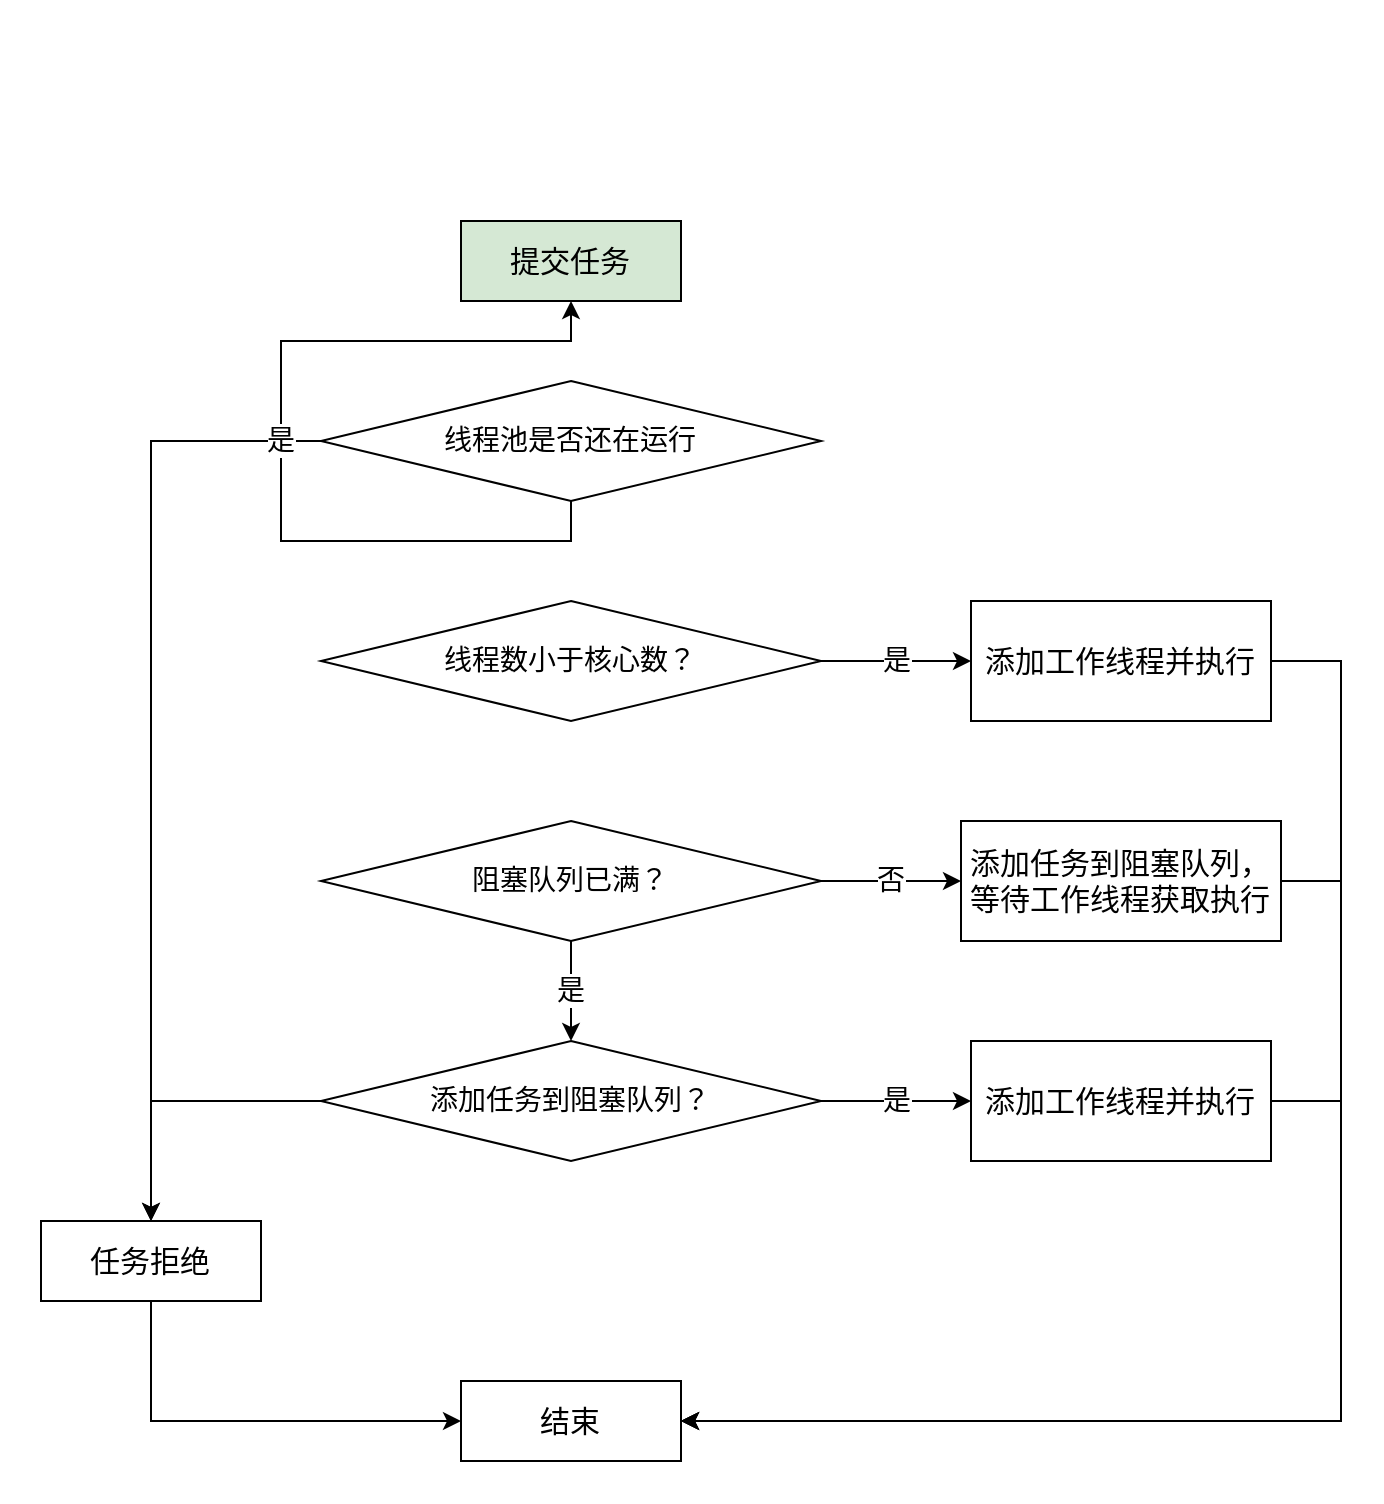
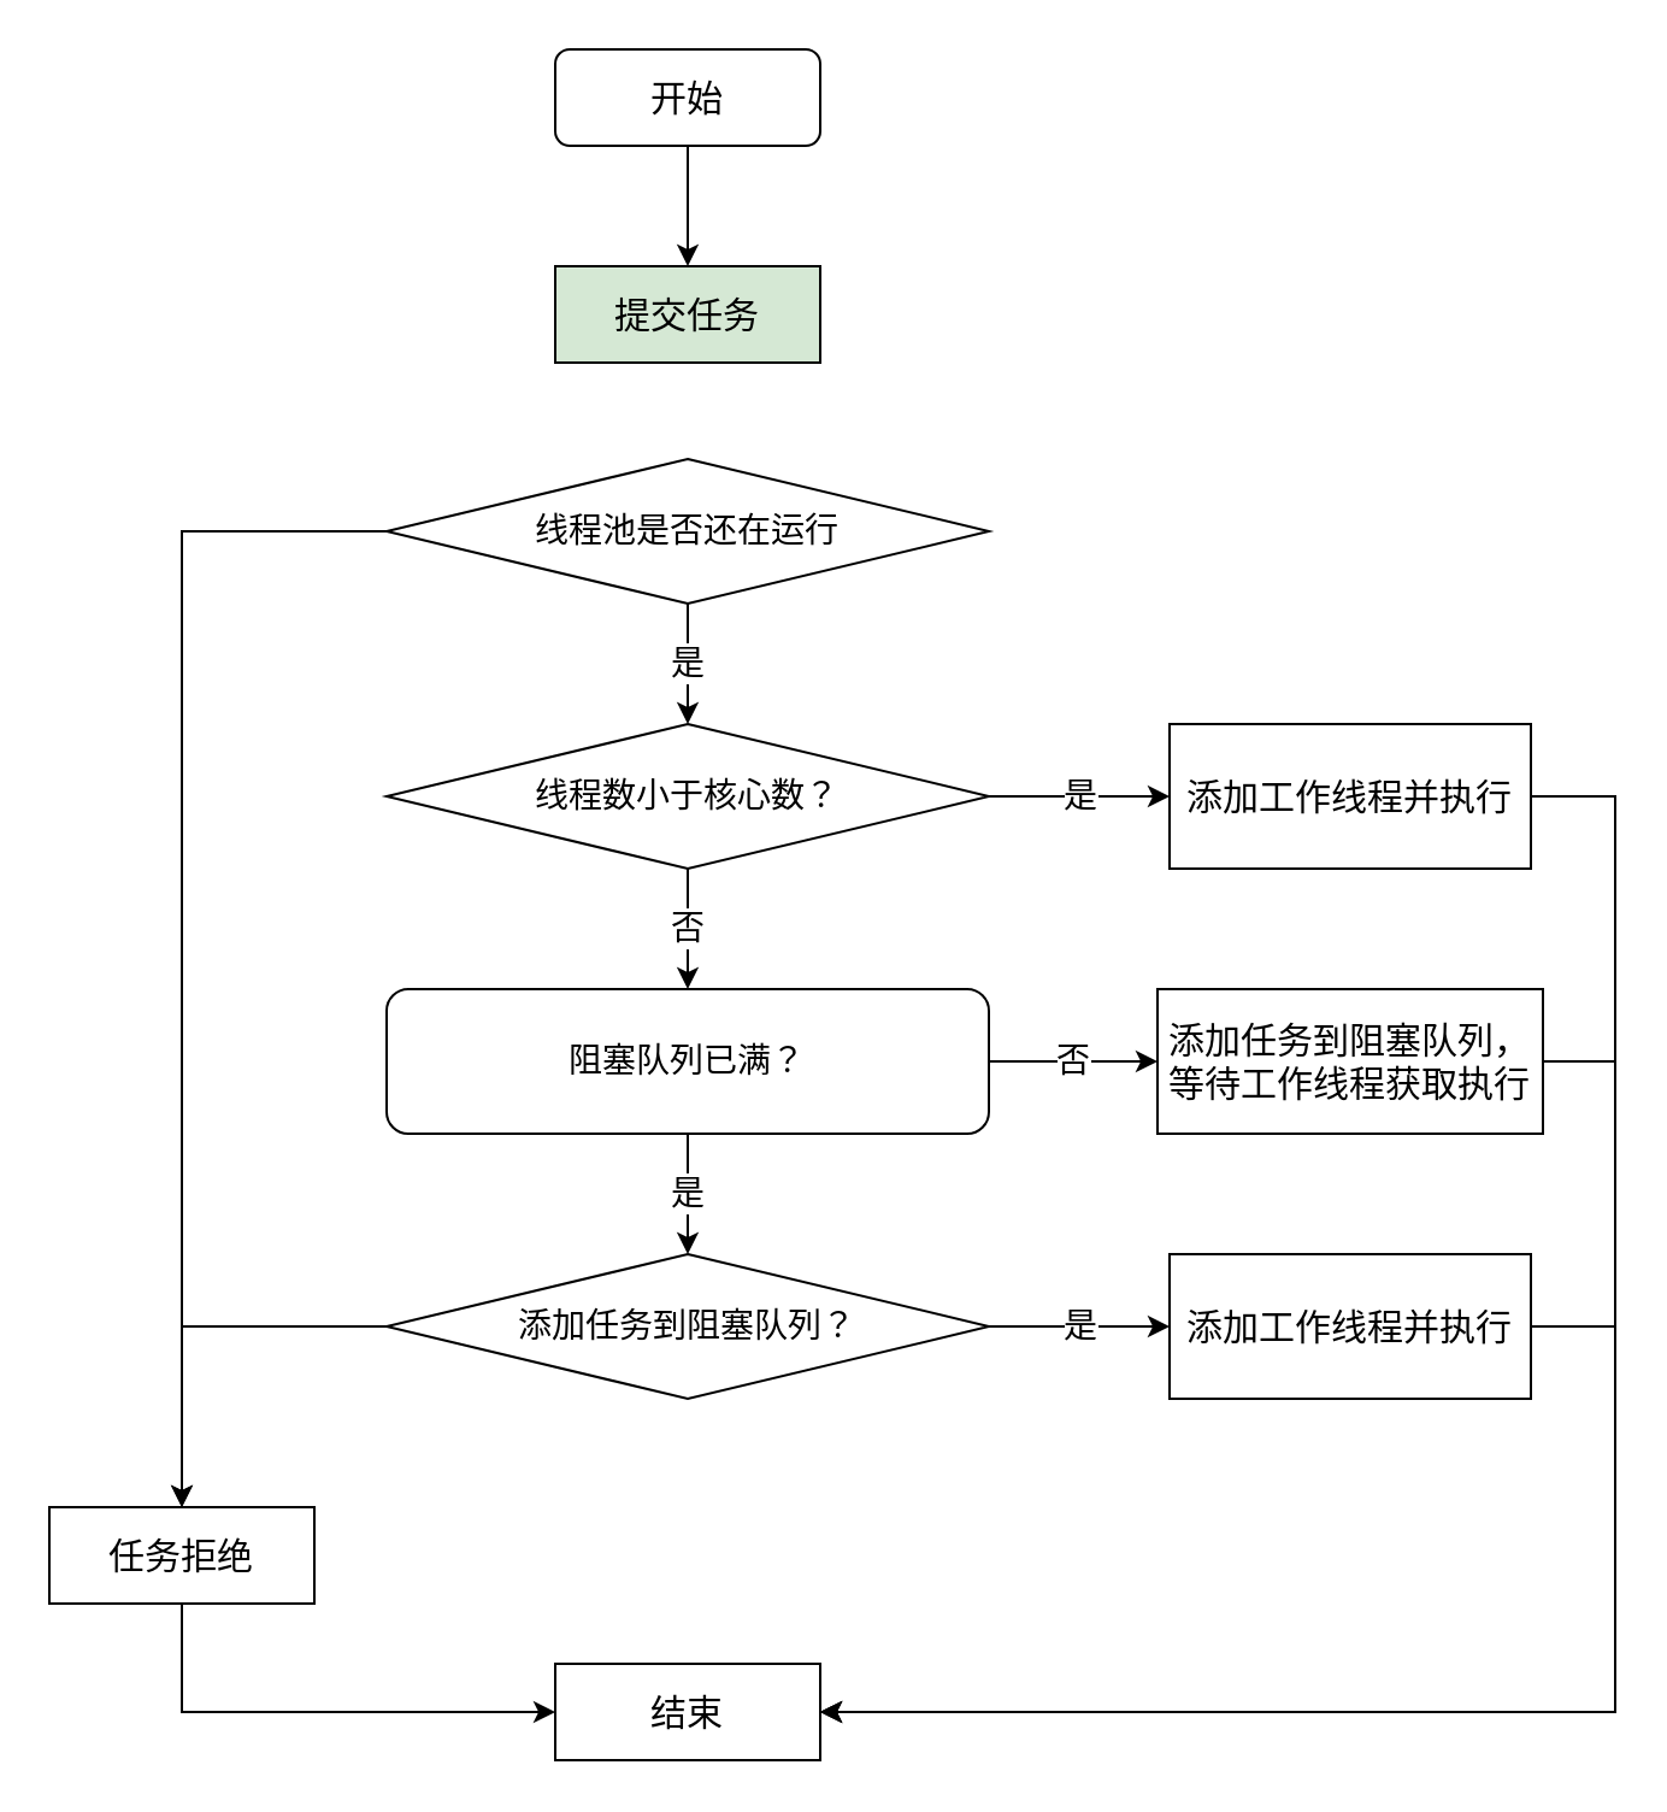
+ <mxCell id="3" value="开始" style="rounded=1;whiteSpace=wrap;html=1;fontSize=15;" parent="1" vertex="1"><mxGeometry x="230" y="20" width="110" height="40" as="geometry" /></mxCell>
+ <mxCell id="2" style="edgeStyle=orthogonalEdgeStyle;rounded=0;orthogonalLoop=1;jettySize=auto;html=1;entryX=0.5;entryY=0;entryDx=0;entryDy=0;fontSize=14;" parent="1" source="3" target="11" edge="1"><mxGeometry relative="1" as="geometry" /></mxCell>
- <mxCell id="13" value="是" style="edgeStyle=orthogonalEdgeStyle;rounded=0;orthogonalLoop=1;jettySize=auto;html=1;exitX=0.5;exitY=1;exitDx=0;exitDy=0;fontSize=14;" parent="1" source="14" target="11" edge="1"><mxGeometry relative="1" as="geometry" /></mxCell>
+ <mxCell id="13" value="是" style="edgeStyle=orthogonalEdgeStyle;rounded=0;orthogonalLoop=1;jettySize=auto;html=1;exitX=0.5;exitY=1;exitDx=0;exitDy=0;entryX=0.5;entryY=0;entryDx=0;entryDy=0;fontSize=14;" parent="1" source="14" target="17" edge="1"><mxGeometry relative="1" as="geometry" /></mxCell>
+ <mxCell id="16" value="否" style="edgeStyle=orthogonalEdgeStyle;rounded=0;orthogonalLoop=1;jettySize=auto;html=1;entryX=0.5;entryY=0;entryDx=0;entryDy=0;fontSize=14;" parent="1" source="17" target="20" edge="1"><mxGeometry relative="1" as="geometry" /></mxCell>
- <mxCell id="20" value="阻塞队列已满？" style="rhombus;whiteSpace=wrap;html=1;rounded=0;fontSize=14;" parent="1" vertex="1"><mxGeometry x="160" y="410" width="250" height="60" as="geometry" /></mxCell>
+ <mxCell id="20" value="阻塞队列已满？" style="whiteSpace=wrap;html=1;fontSize=14;rounded=1;" parent="1" vertex="1"><mxGeometry x="160" y="410" width="250" height="60" as="geometry" /></mxCell>
- <mxCell id="25" value="任务拒绝" style="rounded=0;whiteSpace=wrap;html=1;fontSize=15;" parent="1" vertex="1"><mxGeometry x="20" y="610" width="110" height="40" as="geometry" /></mxCell>
+ <mxCell id="25" value="任务拒绝" style="rounded=0;whiteSpace=wrap;html=1;fontSize=15;" parent="1" vertex="1"><mxGeometry x="20" y="625" width="110" height="40" as="geometry" /></mxCell>
